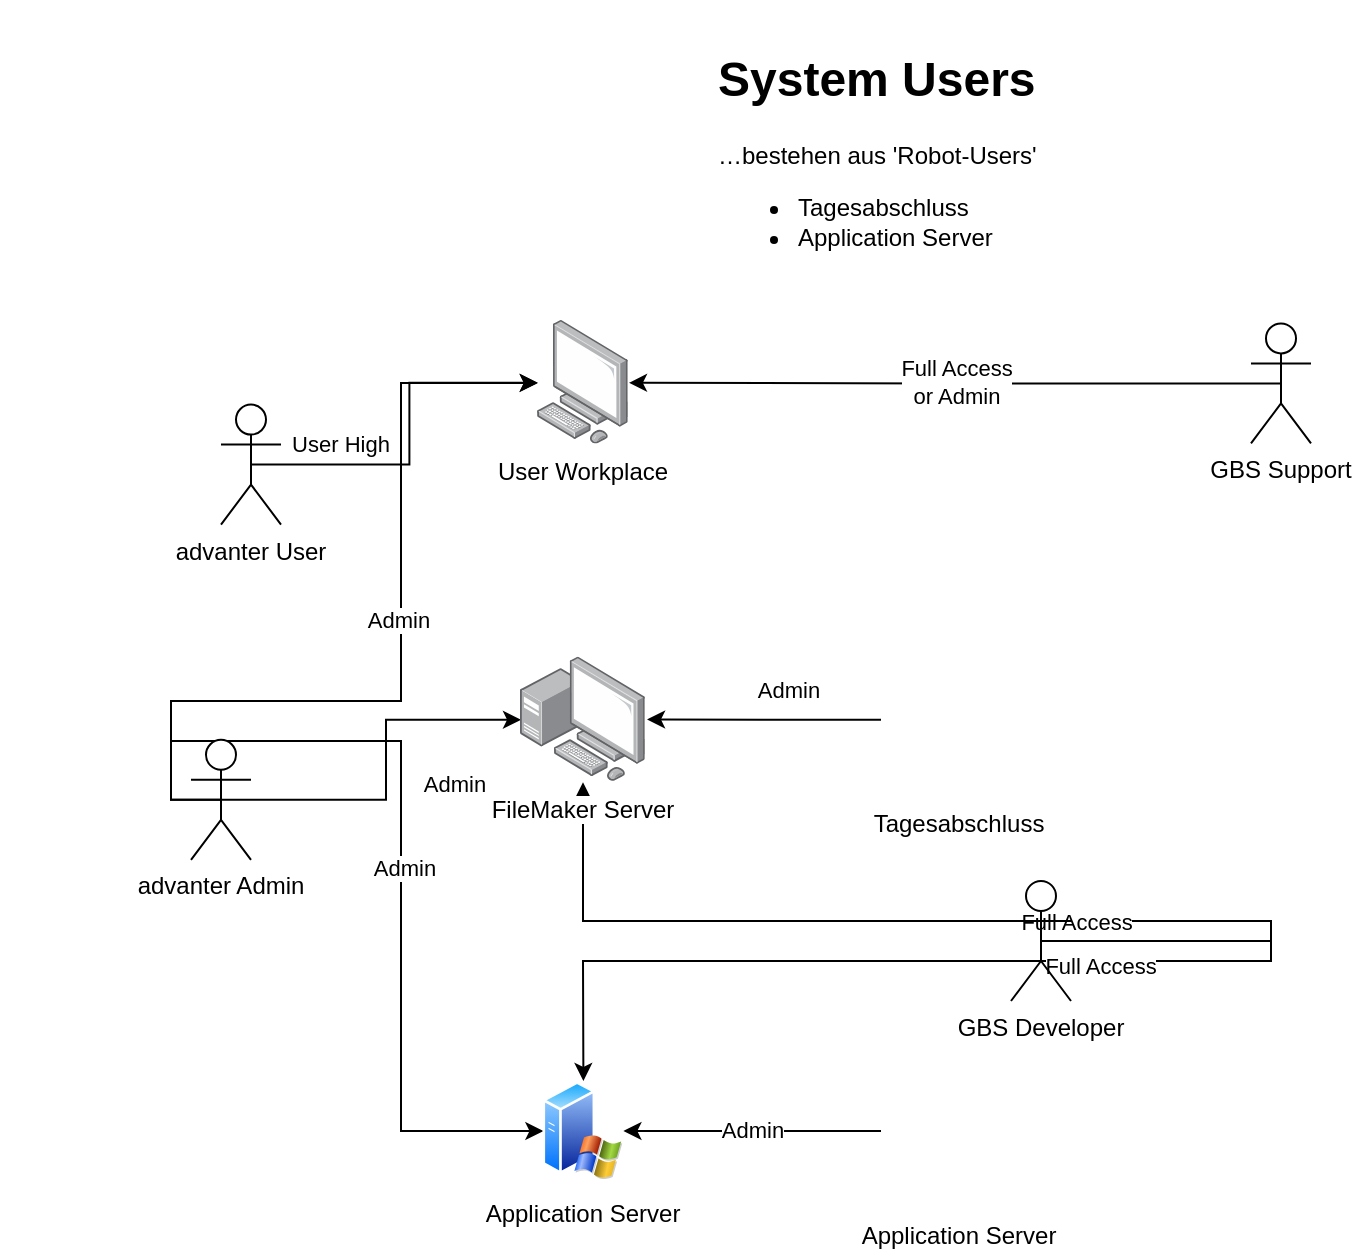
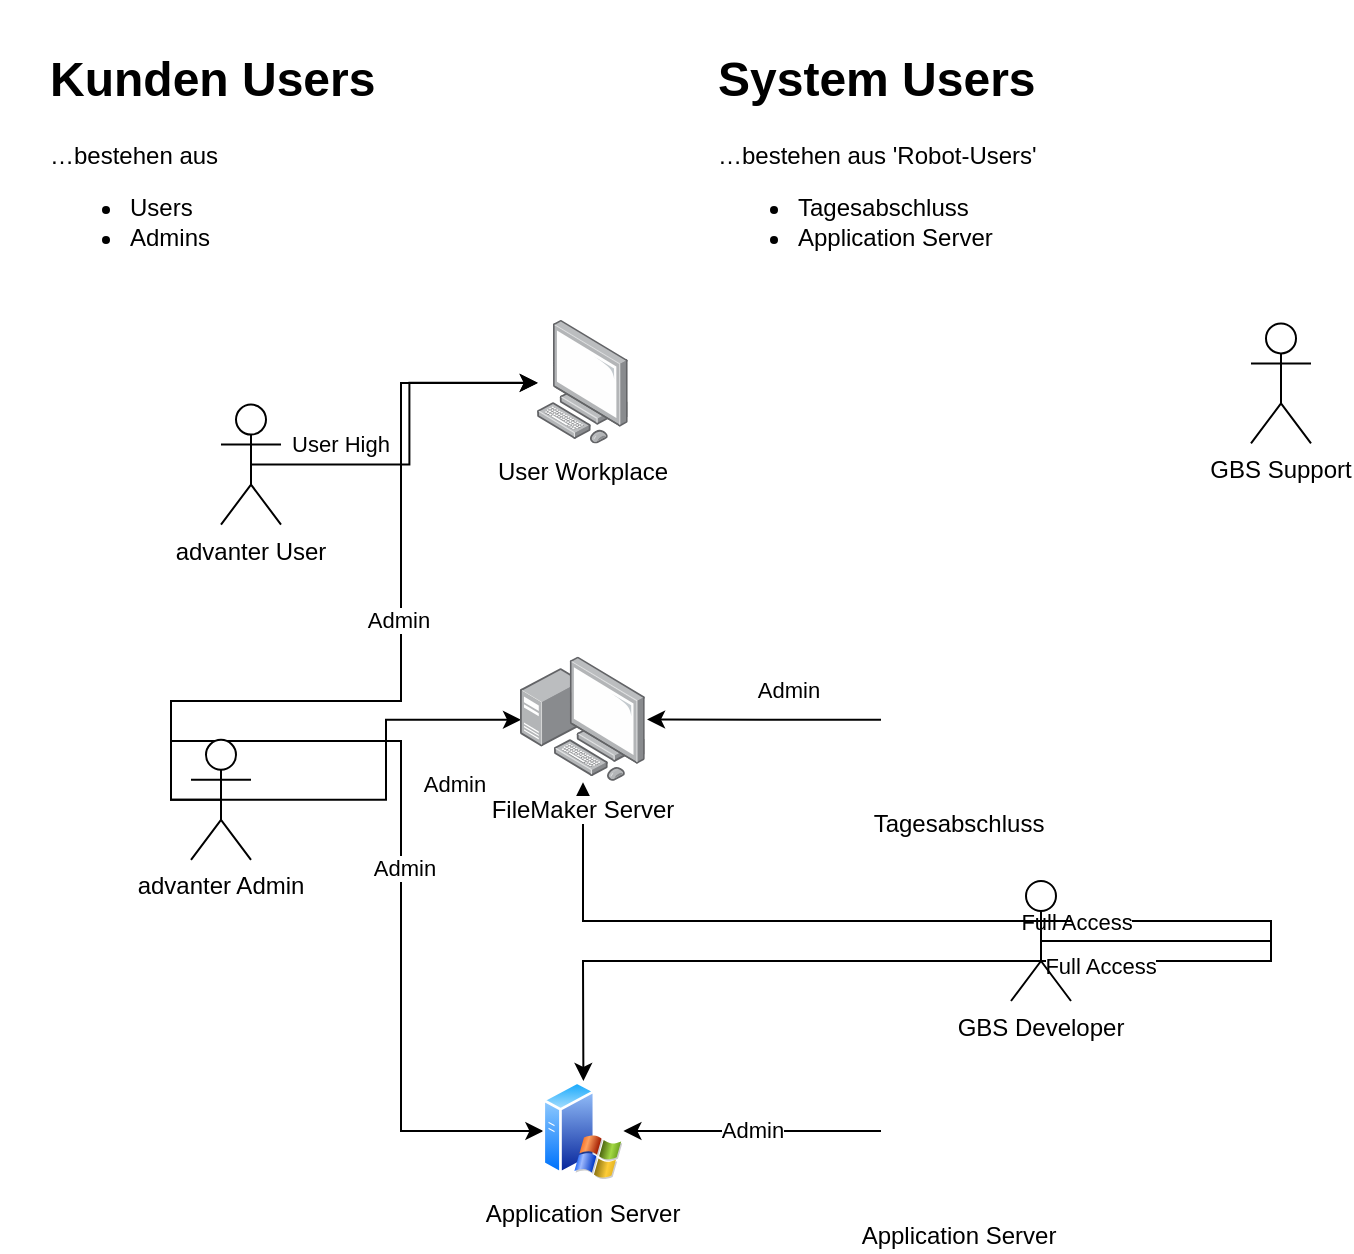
+ <mxCell id="28" value="&lt;h1&gt;Kunden Users&lt;/h1&gt;&lt;p&gt;…bestehen aus&lt;/p&gt;&lt;p&gt;&lt;/p&gt;&lt;ul&gt;&lt;li&gt;Users&lt;/li&gt;&lt;li&gt;Admins&lt;/li&gt;&lt;/ul&gt;&lt;p&gt;&lt;/p&gt;" style="text;html=1;strokeColor=none;fillColor=none;spacing=5;spacingTop=-20;whiteSpace=wrap;overflow=hidden;rounded=0;" vertex="1" parent="1"><mxGeometry x="20" y="20" width="190" height="130" as="geometry" /></mxCell>
- <mxCell id="19" style="edgeStyle=orthogonalEdgeStyle;rounded=0;orthogonalLoop=1;jettySize=auto;html=1;exitX=0.5;exitY=0.5;exitDx=0;exitDy=0;exitPerimeter=0;" edge="1" parent="1" source="21" target="11"><mxGeometry relative="1" as="geometry"><mxPoint x="450" y="191" as="sourcePoint" /></mxGeometry></mxCell>
- <mxCell id="20" value="Full Access&lt;br&gt;or Admin" style="edgeLabel;html=1;align=center;verticalAlign=middle;resizable=0;points=[];" vertex="1" connectable="0" parent="19"><mxGeometry x="0.001" y="-1" relative="1" as="geometry"><mxPoint as="offset" /></mxGeometry></mxCell>
